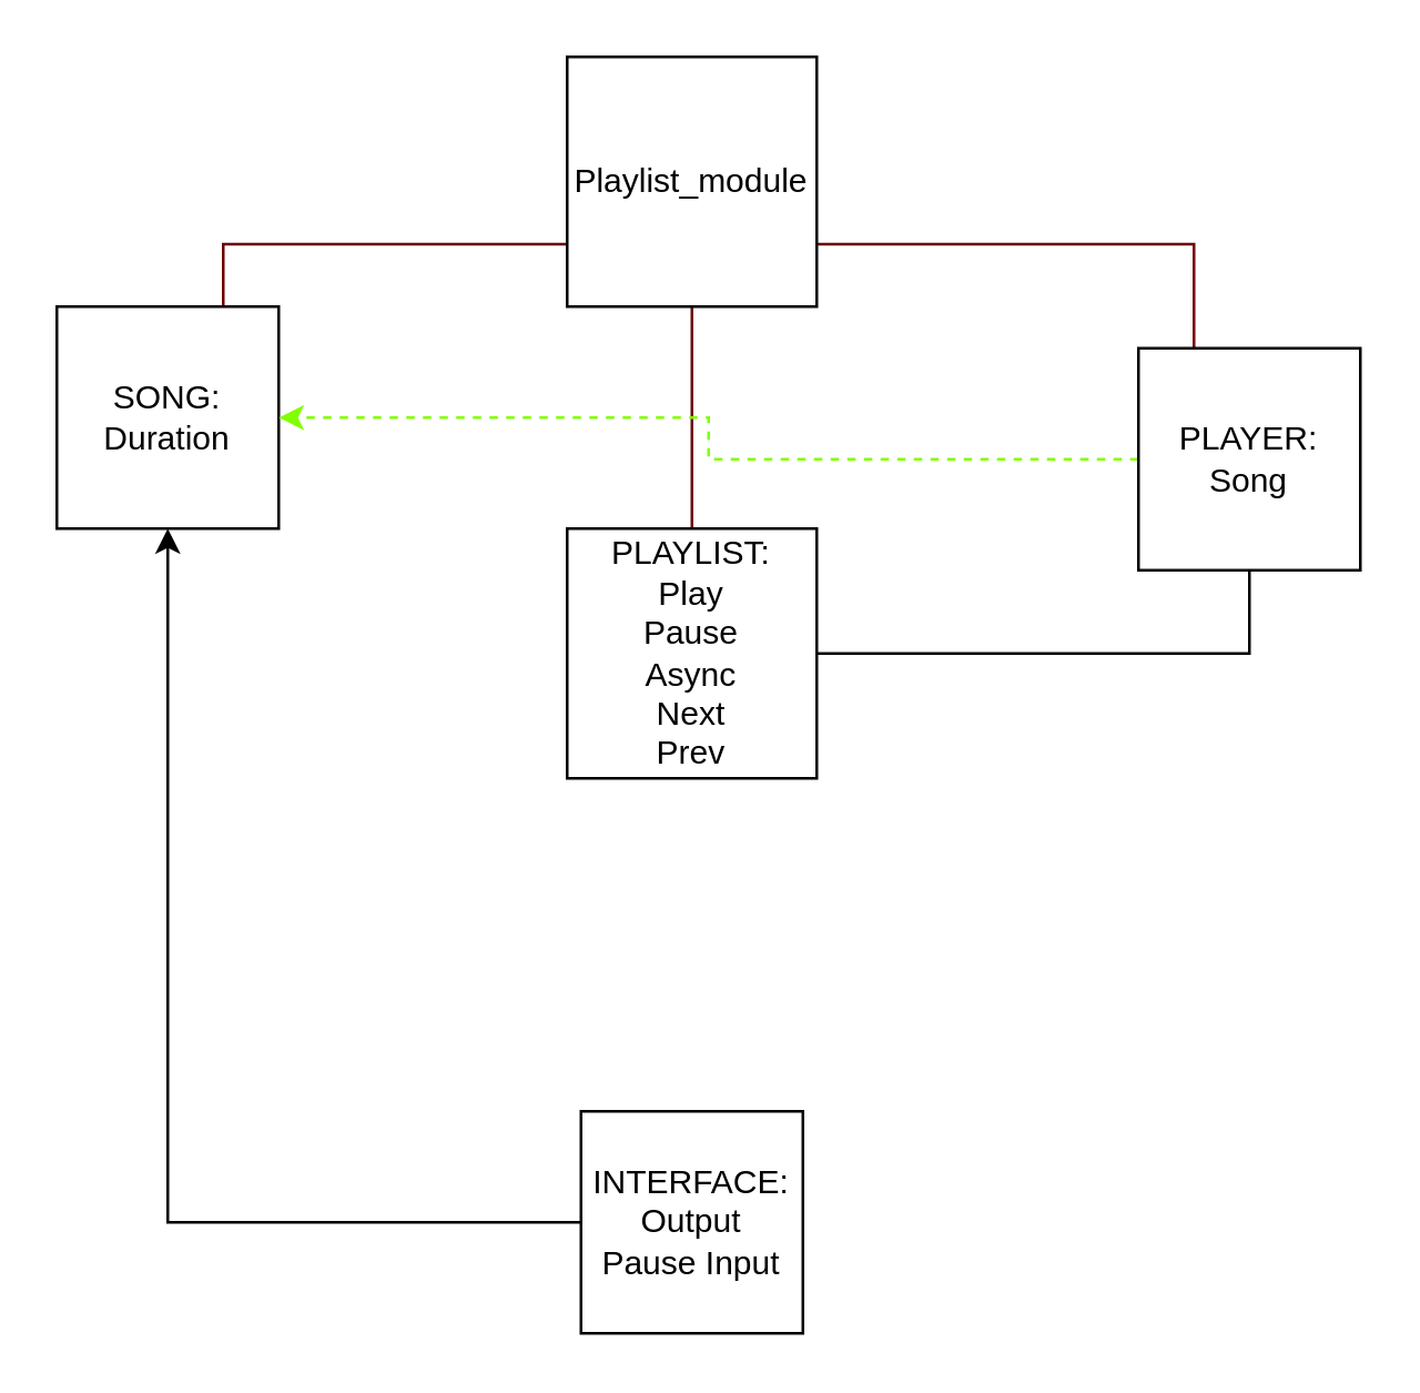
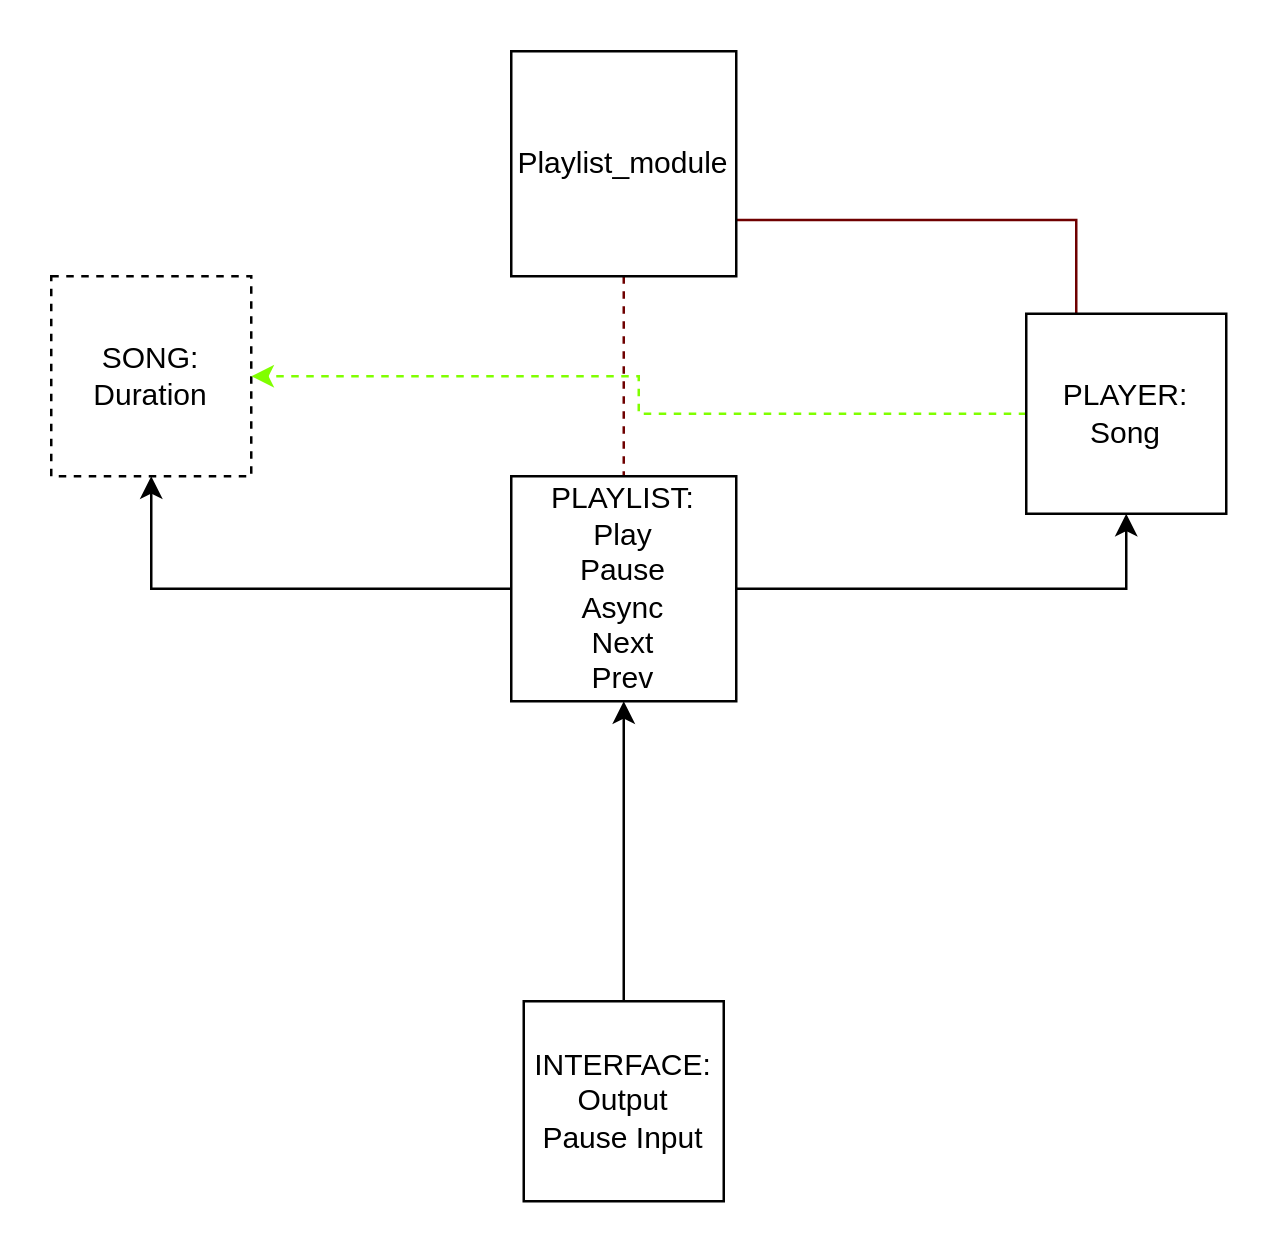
- <mxCell id="2" style="edgeStyle=orthogonalEdgeStyle;rounded=0;orthogonalLoop=1;jettySize=auto;html=1;exitX=0;exitY=0.75;exitDx=0;exitDy=0;entryX=0.75;entryY=0;entryDx=0;entryDy=0;endArrow=none;endFill=0;fillColor=#a20025;strokeColor=#6F0000;" parent="1" source="5" target="9" edge="1"><mxGeometry relative="1" as="geometry" /></mxCell>
- <mxCell id="9" value="SONG:&lt;br&gt;Duration" style="whiteSpace=wrap;html=1;aspect=fixed;" parent="1" vertex="1"><mxGeometry x="20" y="110" width="80" height="80" as="geometry" /></mxCell>
+ <mxCell id="9" value="SONG:&lt;br&gt;Duration" style="whiteSpace=wrap;html=1;aspect=fixed;dashed=1;" parent="1" vertex="1"><mxGeometry x="20" y="110" width="80" height="80" as="geometry" /></mxCell>
- <mxCell id="4" style="edgeStyle=orthogonalEdgeStyle;rounded=0;orthogonalLoop=1;jettySize=auto;html=1;exitX=0.5;exitY=1;exitDx=0;exitDy=0;entryX=0.5;entryY=0;entryDx=0;entryDy=0;endArrow=none;endFill=0;fillColor=#a20025;strokeColor=#6F0000;" parent="1" source="5" target="8" edge="1"><mxGeometry relative="1" as="geometry" /></mxCell>
+ <mxCell id="4" style="edgeStyle=orthogonalEdgeStyle;rounded=0;orthogonalLoop=1;jettySize=auto;html=1;exitX=0.5;exitY=1;exitDx=0;exitDy=0;entryX=0.5;entryY=0;entryDx=0;entryDy=0;endArrow=none;endFill=0;fillColor=#a20025;strokeColor=#6F0000;dashed=1;" parent="1" source="5" target="8" edge="1"><mxGeometry relative="1" as="geometry" /></mxCell>
- <mxCell id="7" style="edgeStyle=orthogonalEdgeStyle;rounded=0;orthogonalLoop=1;jettySize=auto;html=1;entryX=0.5;entryY=1;entryDx=0;entryDy=0;endArrow=none;" edge="1" parent="1" source="8" target="11"><mxGeometry relative="1" as="geometry" /></mxCell>
+ <mxCell id="7" style="edgeStyle=orthogonalEdgeStyle;rounded=0;orthogonalLoop=1;jettySize=auto;html=1;entryX=0.5;entryY=1;entryDx=0;entryDy=0;" edge="1" parent="1" source="8" target="11"><mxGeometry relative="1" as="geometry" /></mxCell>
+ <mxCell id="6" style="edgeStyle=orthogonalEdgeStyle;rounded=0;orthogonalLoop=1;jettySize=auto;html=1;entryX=0.5;entryY=1;entryDx=0;entryDy=0;" edge="1" parent="1" source="8" target="9"><mxGeometry relative="1" as="geometry" /></mxCell>
- <mxCell id="12" style="edgeStyle=orthogonalEdgeStyle;rounded=0;orthogonalLoop=1;jettySize=auto;html=1;startArrow=none;startFill=0;endArrow=classic;endFill=1;" parent="1" source="13" target="9" edge="1"><mxGeometry relative="1" as="geometry" /></mxCell>
+ <mxCell id="12" style="edgeStyle=orthogonalEdgeStyle;rounded=0;orthogonalLoop=1;jettySize=auto;html=1;entryX=0.5;entryY=1;entryDx=0;entryDy=0;startArrow=none;startFill=0;endArrow=classic;endFill=1;" parent="1" source="13" target="8" edge="1"><mxGeometry relative="1" as="geometry" /></mxCell>
